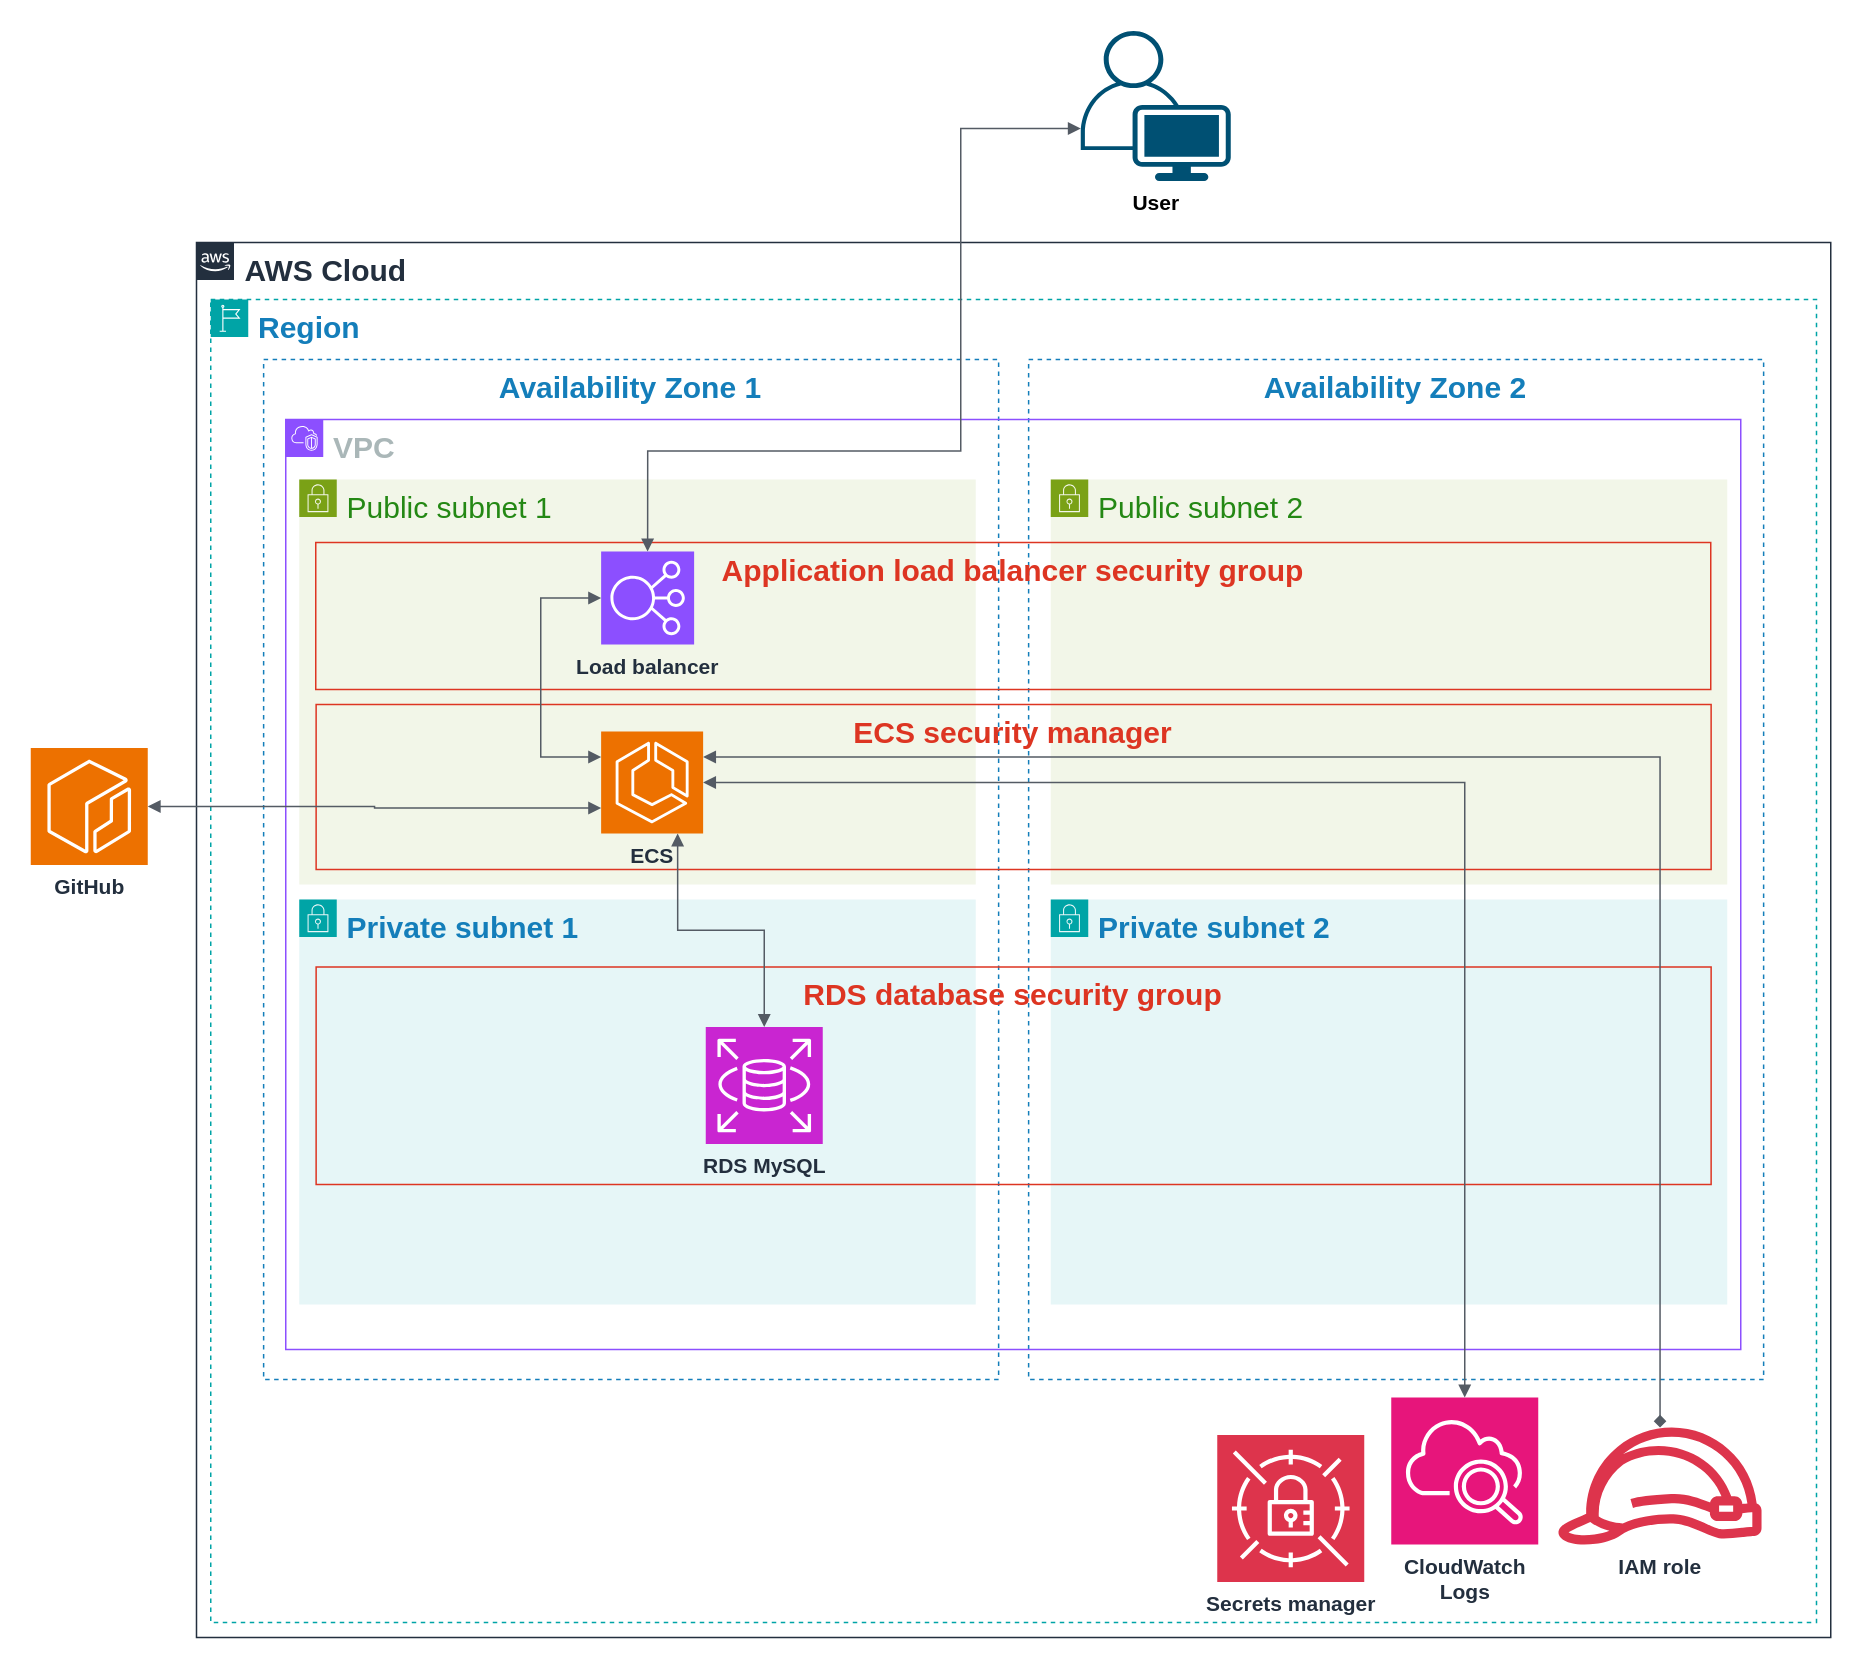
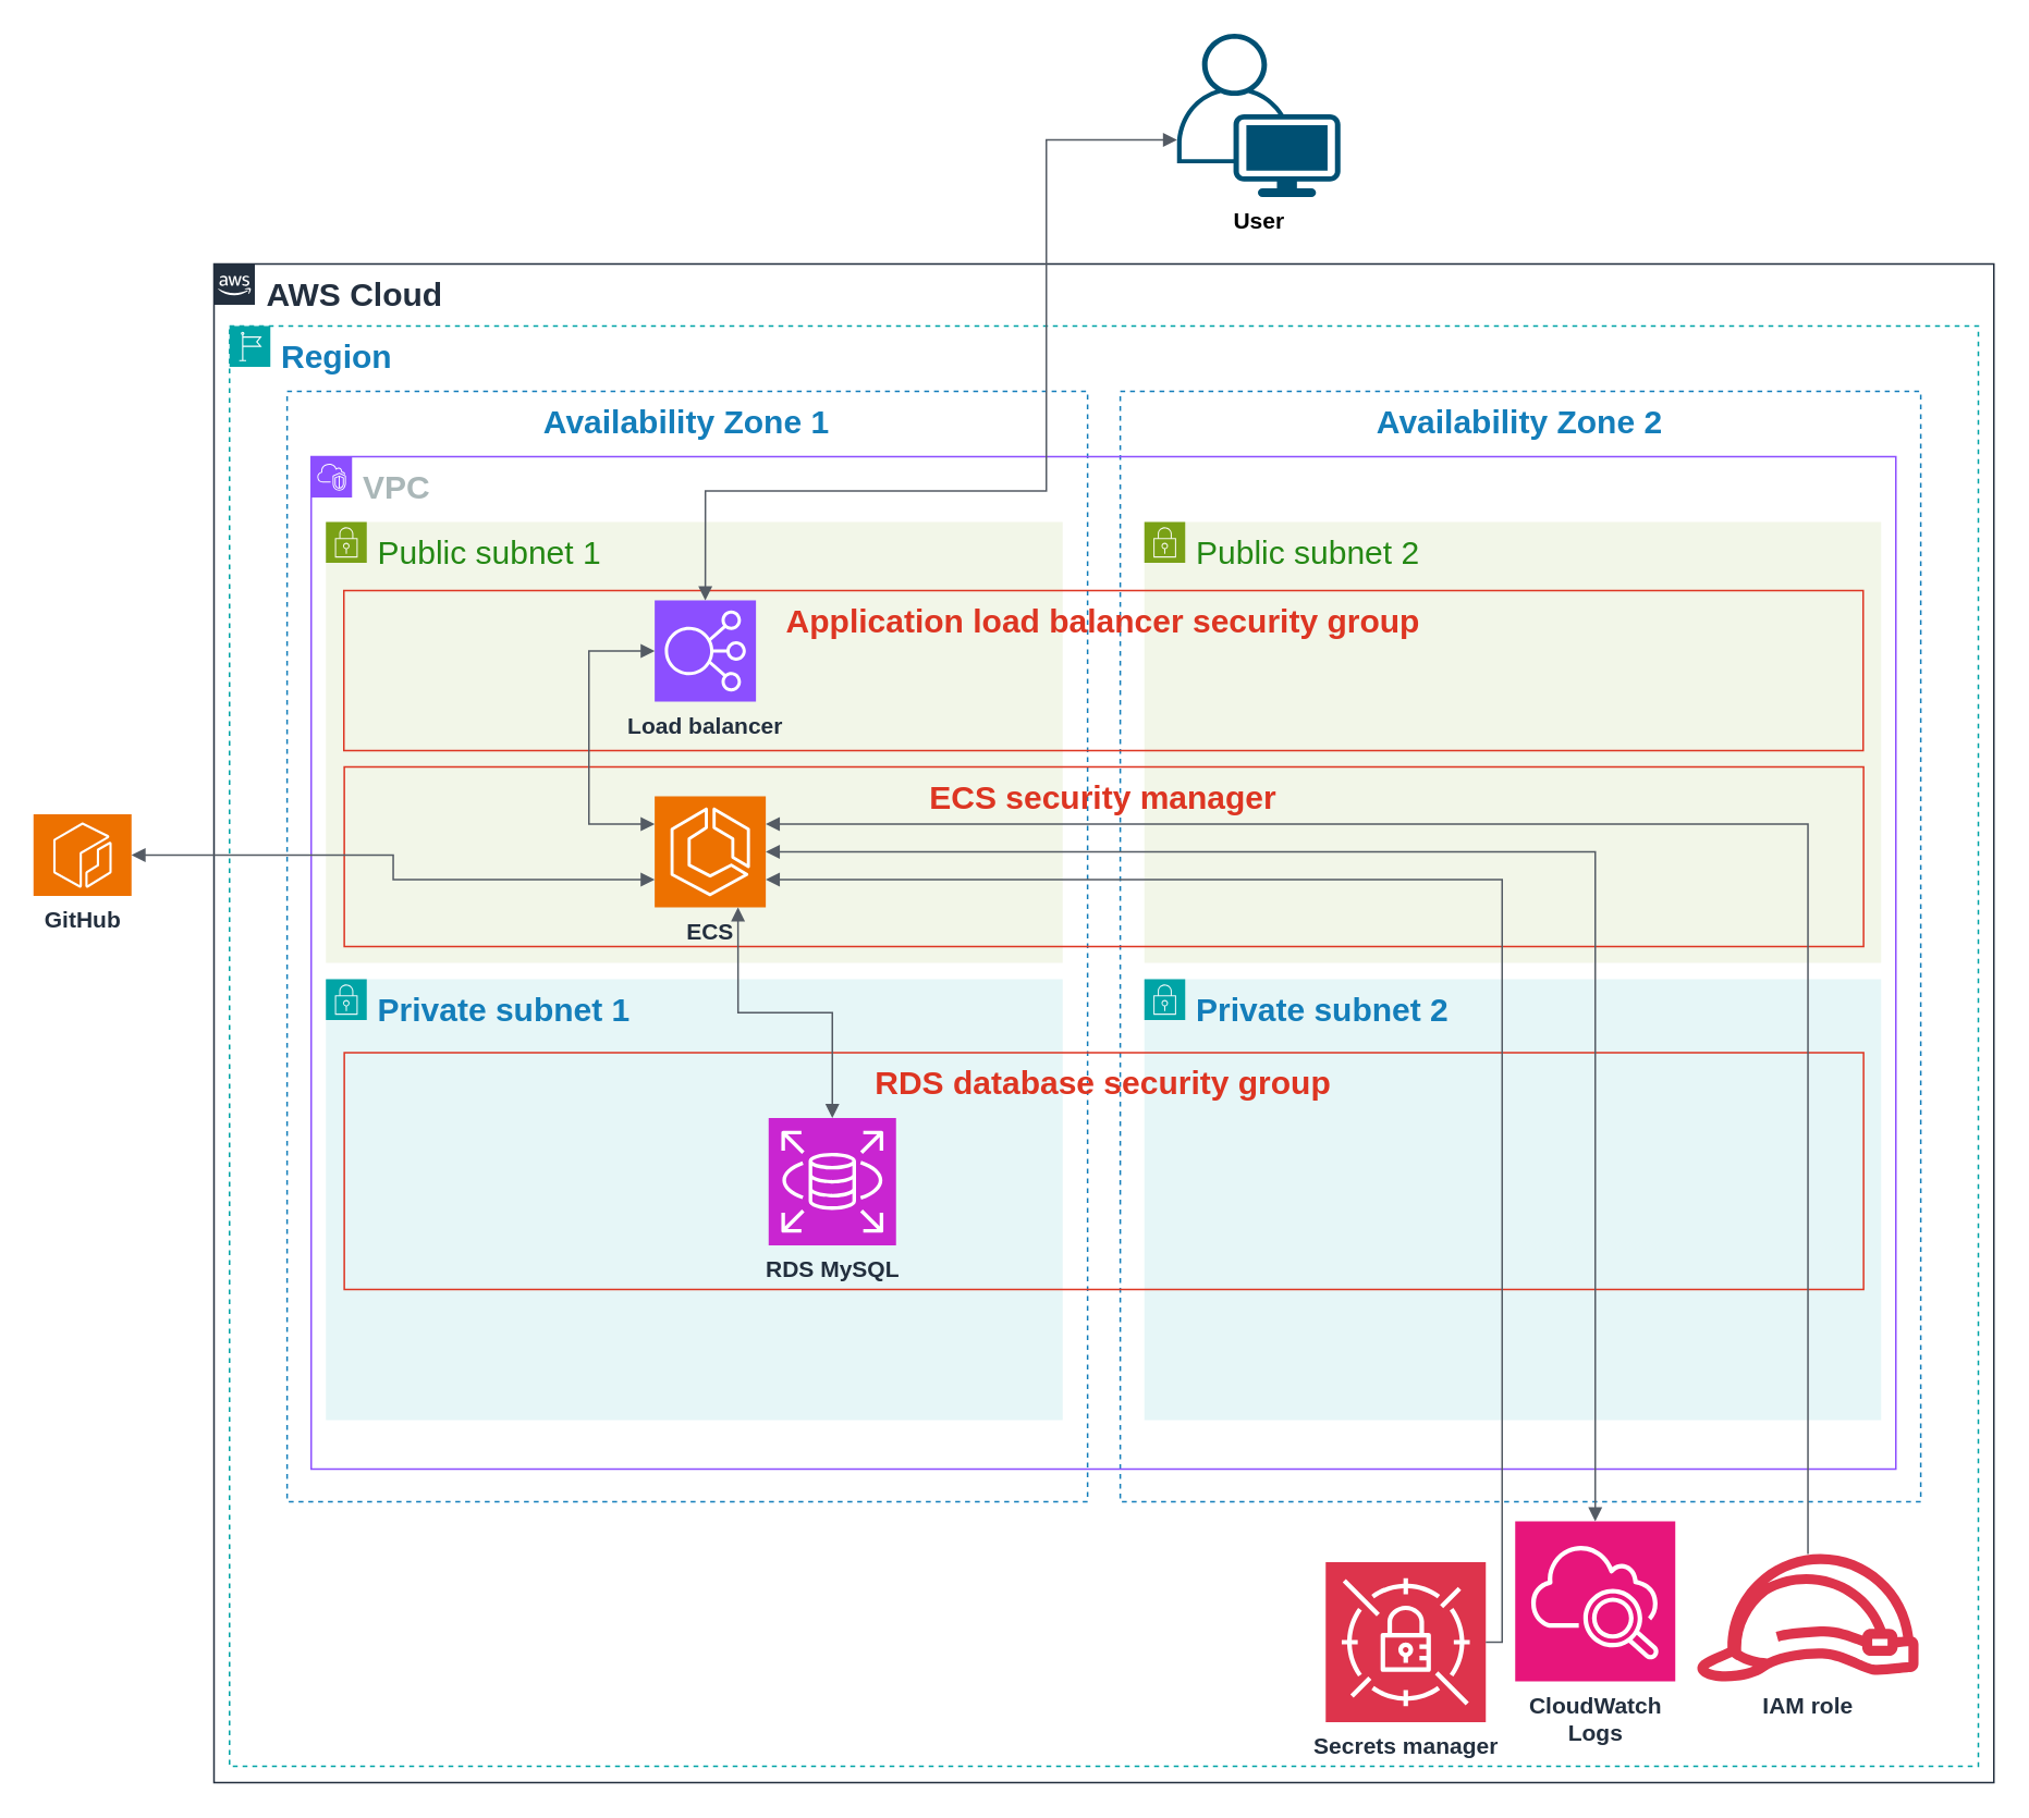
- <mxCell id="25" value="&lt;font style=&quot;font-size: 14px;&quot;&gt;&lt;b&gt;GitHub&lt;/b&gt;&lt;/font&gt;" style="sketch=0;points=[[0,0,0],[0.25,0,0],[0.5,0,0],[0.75,0,0],[1,0,0],[0,1,0],[0.25,1,0],[0.5,1,0],[0.75,1,0],[1,1,0],[0,0.25,0],[0,0.5,0],[0,0.75,0],[1,0.25,0],[1,0.5,0],[1,0.75,0]];outlineConnect=0;fontColor=#232F3E;fillColor=#ED7100;strokeColor=#ffffff;dashed=0;verticalLabelPosition=bottom;verticalAlign=top;align=center;html=1;fontSize=12;fontStyle=0;aspect=fixed;shape=mxgraph.aws4.resourceIcon;resIcon=mxgraph.aws4.ecr;" vertex="1" parent="1"><mxGeometry x="20" y="498" width="78" height="78" as="geometry" /></mxCell>
+ <mxCell id="25" value="&lt;font style=&quot;font-size: 14px;&quot;&gt;&lt;b&gt;GitHub&lt;/b&gt;&lt;/font&gt;" style="sketch=0;points=[[0,0,0],[0.25,0,0],[0.5,0,0],[0.75,0,0],[1,0,0],[0,1,0],[0.25,1,0],[0.5,1,0],[0.75,1,0],[1,1,0],[0,0.25,0],[0,0.5,0],[0,0.75,0],[1,0.25,0],[1,0.5,0],[1,0.75,0]];outlineConnect=0;fontColor=#232F3E;fillColor=#ED7100;strokeColor=#ffffff;dashed=0;verticalLabelPosition=bottom;verticalAlign=top;align=center;html=1;fontSize=12;fontStyle=0;aspect=fixed;shape=mxgraph.aws4.resourceIcon;resIcon=mxgraph.aws4.ecr;" vertex="1" parent="1"><mxGeometry x="20" y="498" width="60" height="50" as="geometry" /></mxCell>
+ <mxCell id="24" value="" style="edgeStyle=orthogonalEdgeStyle;html=1;endArrow=none;elbow=vertical;startArrow=block;startFill=1;strokeColor=#545B64;rounded=0;entryX=1;entryY=0.5;entryDx=0;entryDy=0;entryPerimeter=0;exitX=1;exitY=0.75;exitDx=0;exitDy=0;exitPerimeter=0;" edge="1" parent="3" source="16" target="19"><mxGeometry width="100" relative="1" as="geometry"><mxPoint x="440" y="812" as="sourcePoint" /><mxPoint x="540" y="812" as="targetPoint" /></mxGeometry></mxCell>
- <mxCell id="21" value="" style="edgeStyle=orthogonalEdgeStyle;html=1;endArrow=diamond;elbow=vertical;startArrow=block;startFill=1;strokeColor=#545B64;rounded=0;exitX=1;exitY=0.25;exitDx=0;exitDy=0;exitPerimeter=0;" edge="1" parent="3" source="16" target="18"><mxGeometry width="100" relative="1" as="geometry"><mxPoint x="760" y="772" as="sourcePoint" /><mxPoint x="860" y="772" as="targetPoint" /></mxGeometry></mxCell>
+ <mxCell id="21" value="" style="edgeStyle=orthogonalEdgeStyle;html=1;endArrow=none;elbow=vertical;startArrow=block;startFill=1;strokeColor=#545B64;rounded=0;exitX=1;exitY=0.25;exitDx=0;exitDy=0;exitPerimeter=0;" edge="1" parent="3" source="16" target="18"><mxGeometry width="100" relative="1" as="geometry"><mxPoint x="760" y="772" as="sourcePoint" /><mxPoint x="860" y="772" as="targetPoint" /></mxGeometry></mxCell>
